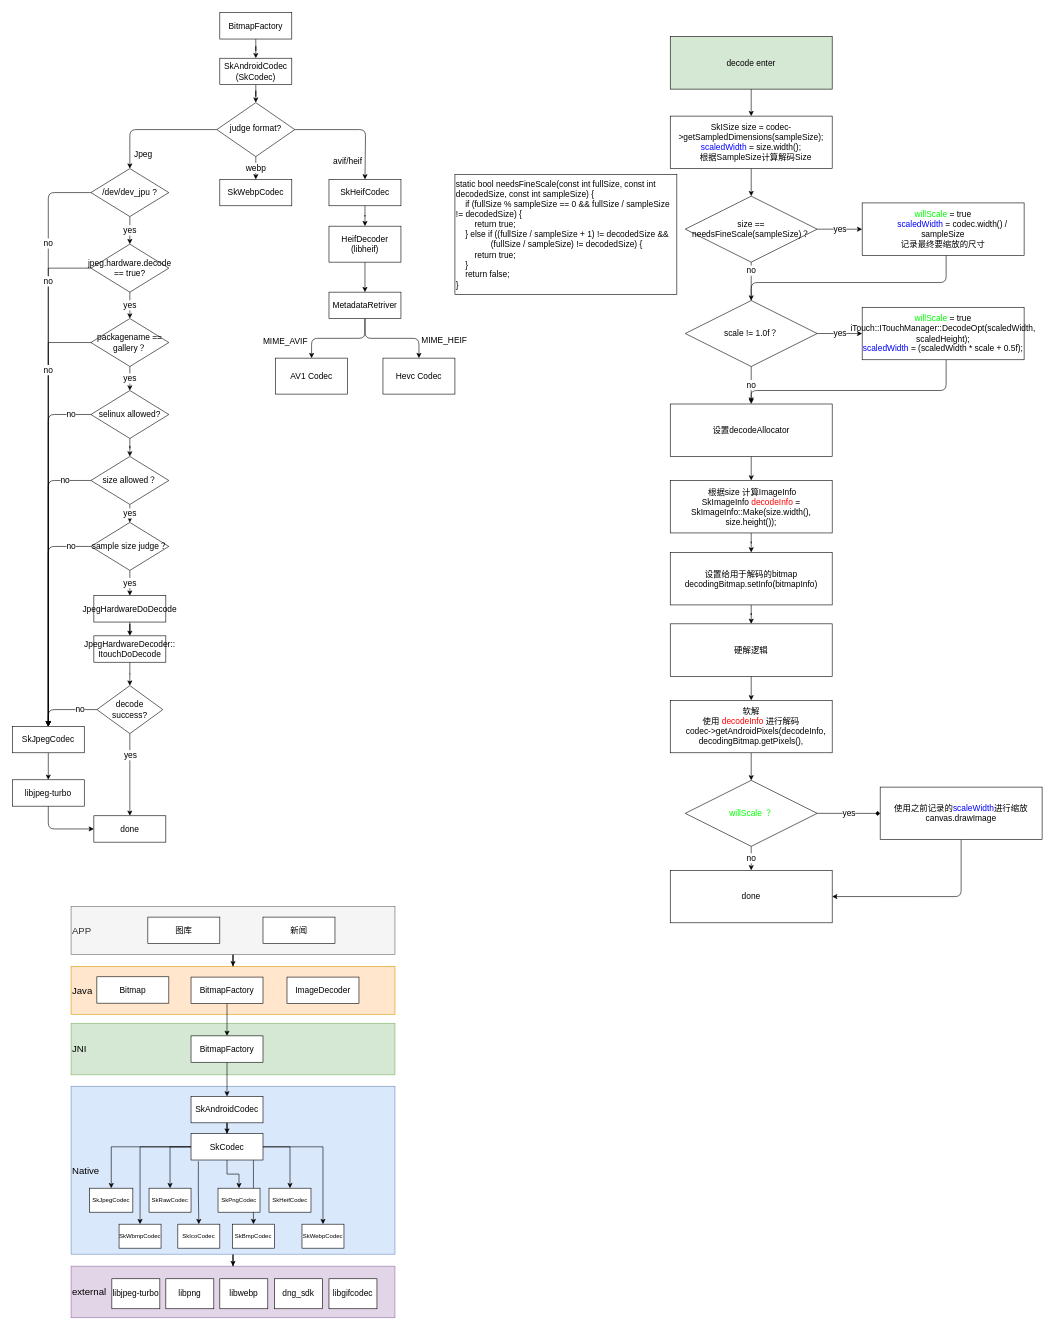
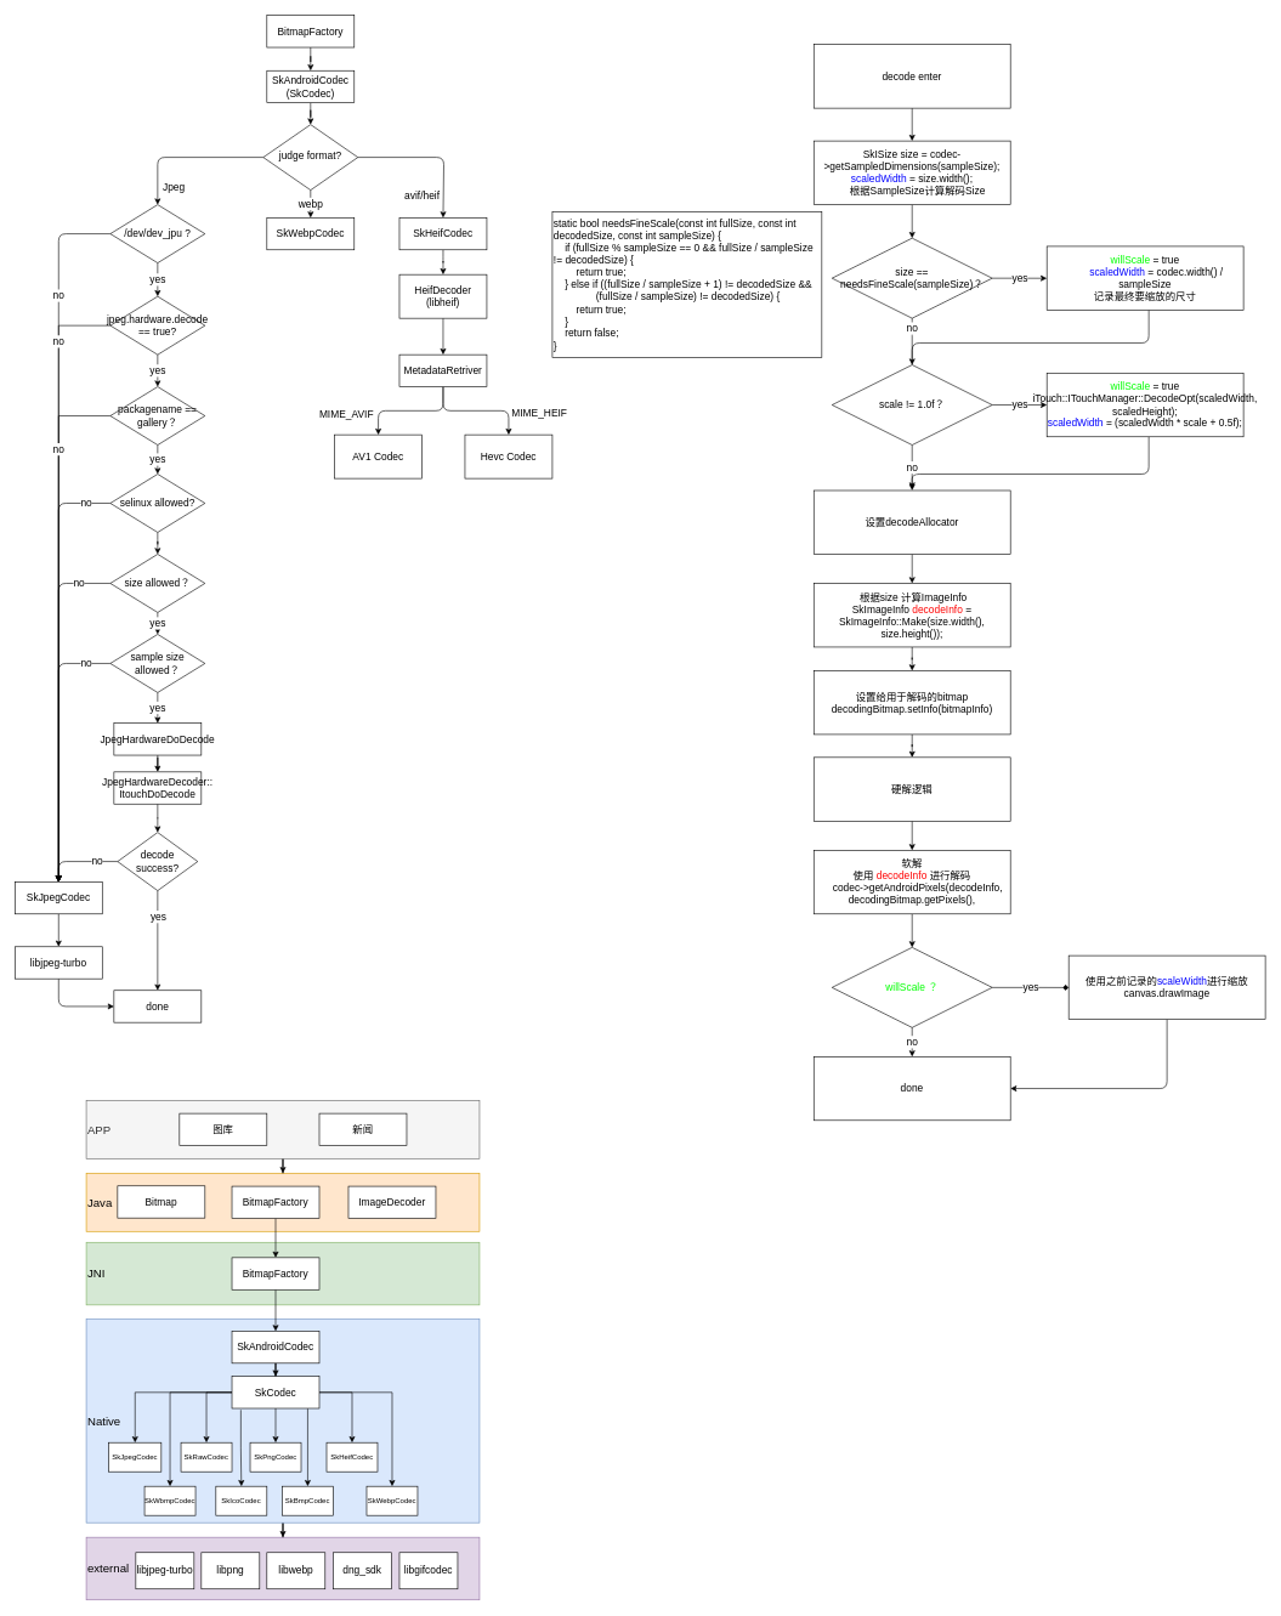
- <mxCell id="89" value="decode enter" style="whiteSpace=wrap;html=1;fontSize=14;rounded=0;glass=0;strokeWidth=1;shadow=0;fillColor=#d5e8d4;" parent="1" vertex="1"><mxGeometry x="1117" y="60" width="270" height="87.5" as="geometry" /></mxCell>
+ <mxCell id="89" value="decode enter" style="whiteSpace=wrap;html=1;fontSize=14;rounded=0;glass=0;strokeWidth=1;shadow=0;" parent="1" vertex="1"><mxGeometry x="1117" y="60" width="270" height="87.5" as="geometry" /></mxCell>
- <mxCell id="59" value="sample size judge？" style="rhombus;whiteSpace=wrap;html=1;rounded=0;sketch=0;fontSize=14;" parent="1" vertex="1"><mxGeometry x="151" y="870" width="130" height="80" as="geometry" /></mxCell>
+ <mxCell id="59" value="sample size allowed？" style="rhombus;whiteSpace=wrap;html=1;rounded=0;sketch=0;fontSize=14;" parent="1" vertex="1"><mxGeometry x="151" y="870" width="130" height="80" as="geometry" /></mxCell>
- <mxCell id="115" value="SkPngCodec" style="rounded=0;whiteSpace=wrap;html=1;fontSize=10;glass=0;strokeWidth=1;shadow=0;fontColor=#000000;" vertex="1" parent="1"><mxGeometry x="363" y="1980" width="70" height="40" as="geometry" /></mxCell>
+ <mxCell id="115" value="SkPngCodec" style="rounded=0;whiteSpace=wrap;html=1;fontSize=10;glass=0;strokeWidth=1;shadow=0;fontColor=#000000;" vertex="1" parent="1"><mxGeometry x="343" y="1980" width="70" height="40" as="geometry" /></mxCell>
